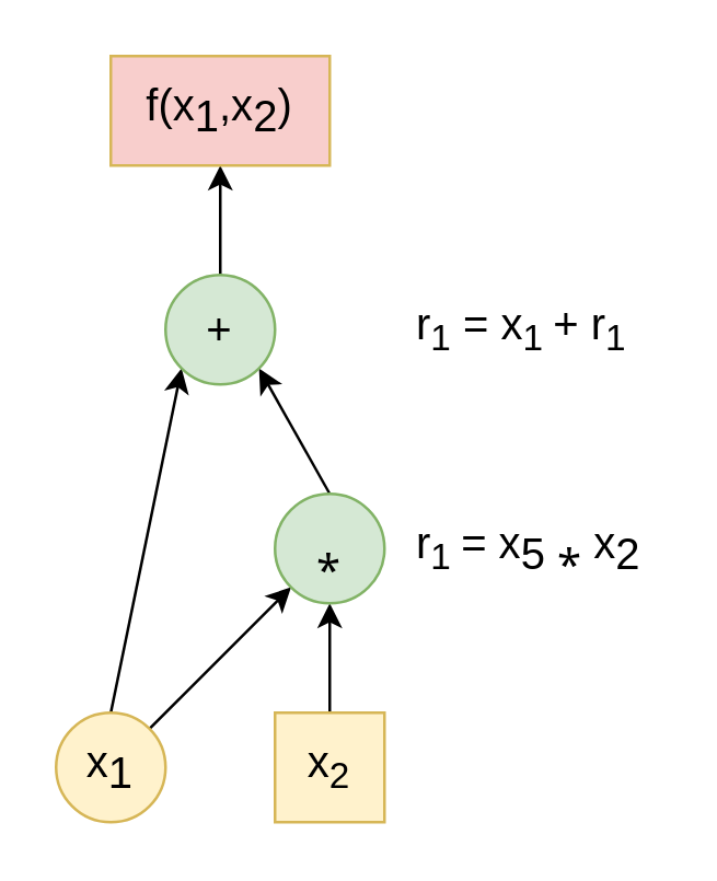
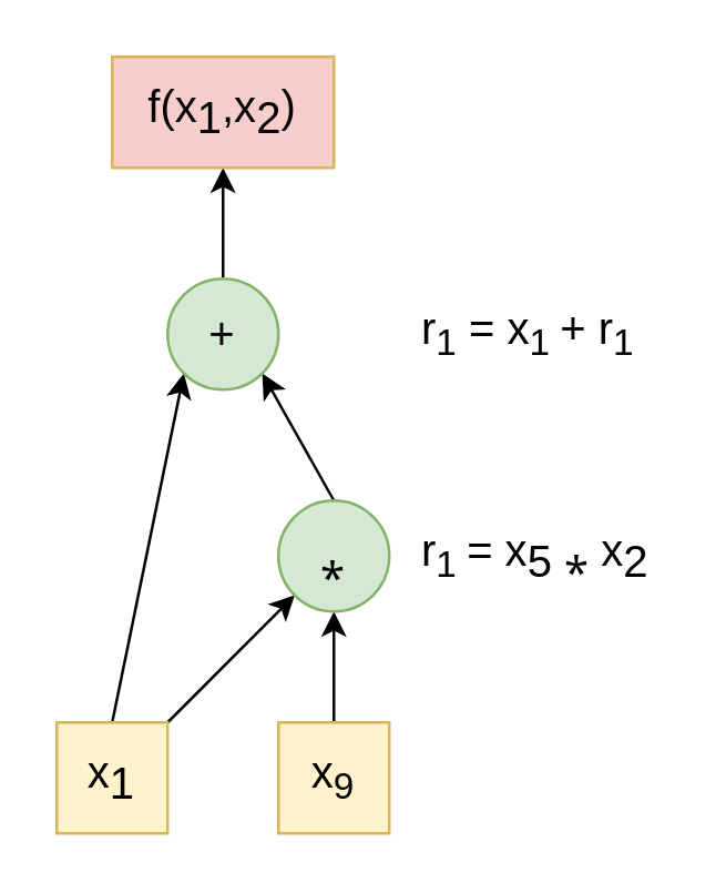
- <mxCell id="4" value="x&lt;sub style=&quot;font-size: 16px;&quot;&gt;1&lt;/sub&gt;" style="ellipse;whiteSpace=wrap;html=1;fontSize=16;fillColor=#fff2cc;strokeColor=#d6b656;" vertex="1" parent="1"><mxGeometry x="20" y="260" width="40" height="40" as="geometry" /></mxCell>
+ <mxCell id="4" value="x&lt;sub style=&quot;font-size: 16px;&quot;&gt;1&lt;/sub&gt;" style="rounded=0;whiteSpace=wrap;html=1;fontSize=16;fillColor=#fff2cc;strokeColor=#d6b656;" vertex="1" parent="1"><mxGeometry x="20" y="260" width="40" height="40" as="geometry" /></mxCell>
- <mxCell id="6" value="x&lt;sub&gt;2&lt;/sub&gt;" style="rounded=0;whiteSpace=wrap;html=1;fontSize=16;fillColor=#fff2cc;strokeColor=#d6b656;" vertex="1" parent="1"><mxGeometry x="100" y="260" width="40" height="40" as="geometry" /></mxCell>
+ <mxCell id="6" value="x&lt;sub&gt;9&lt;/sub&gt;" style="rounded=0;whiteSpace=wrap;html=1;fontSize=16;fillColor=#fff2cc;strokeColor=#d6b656;" vertex="1" parent="1"><mxGeometry x="100" y="260" width="40" height="40" as="geometry" /></mxCell>
